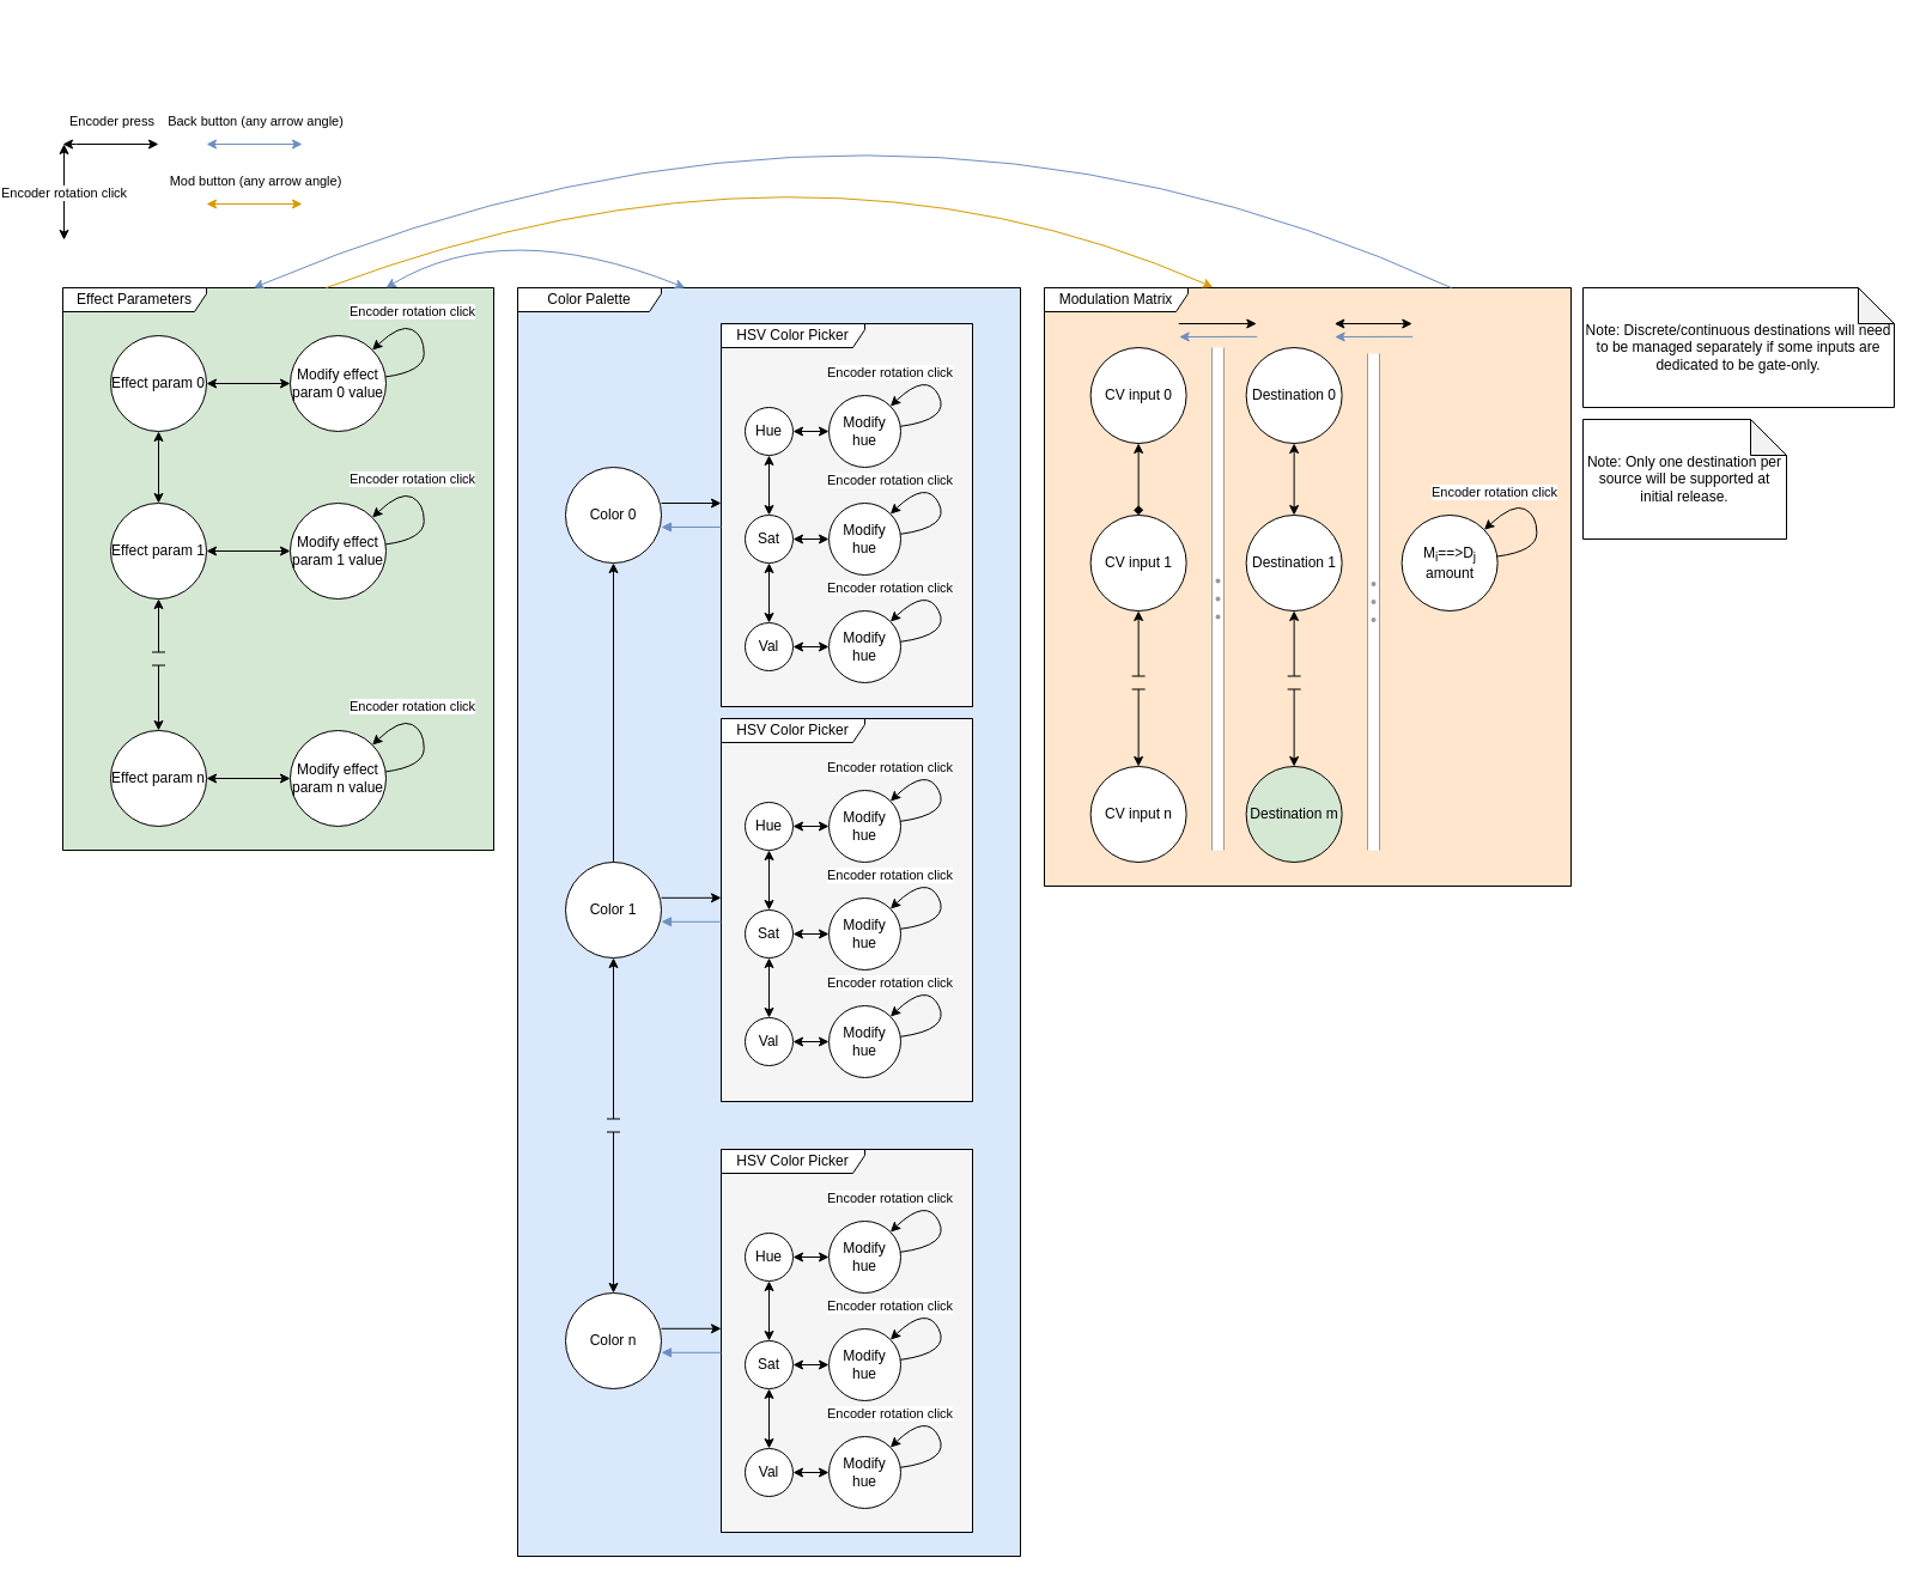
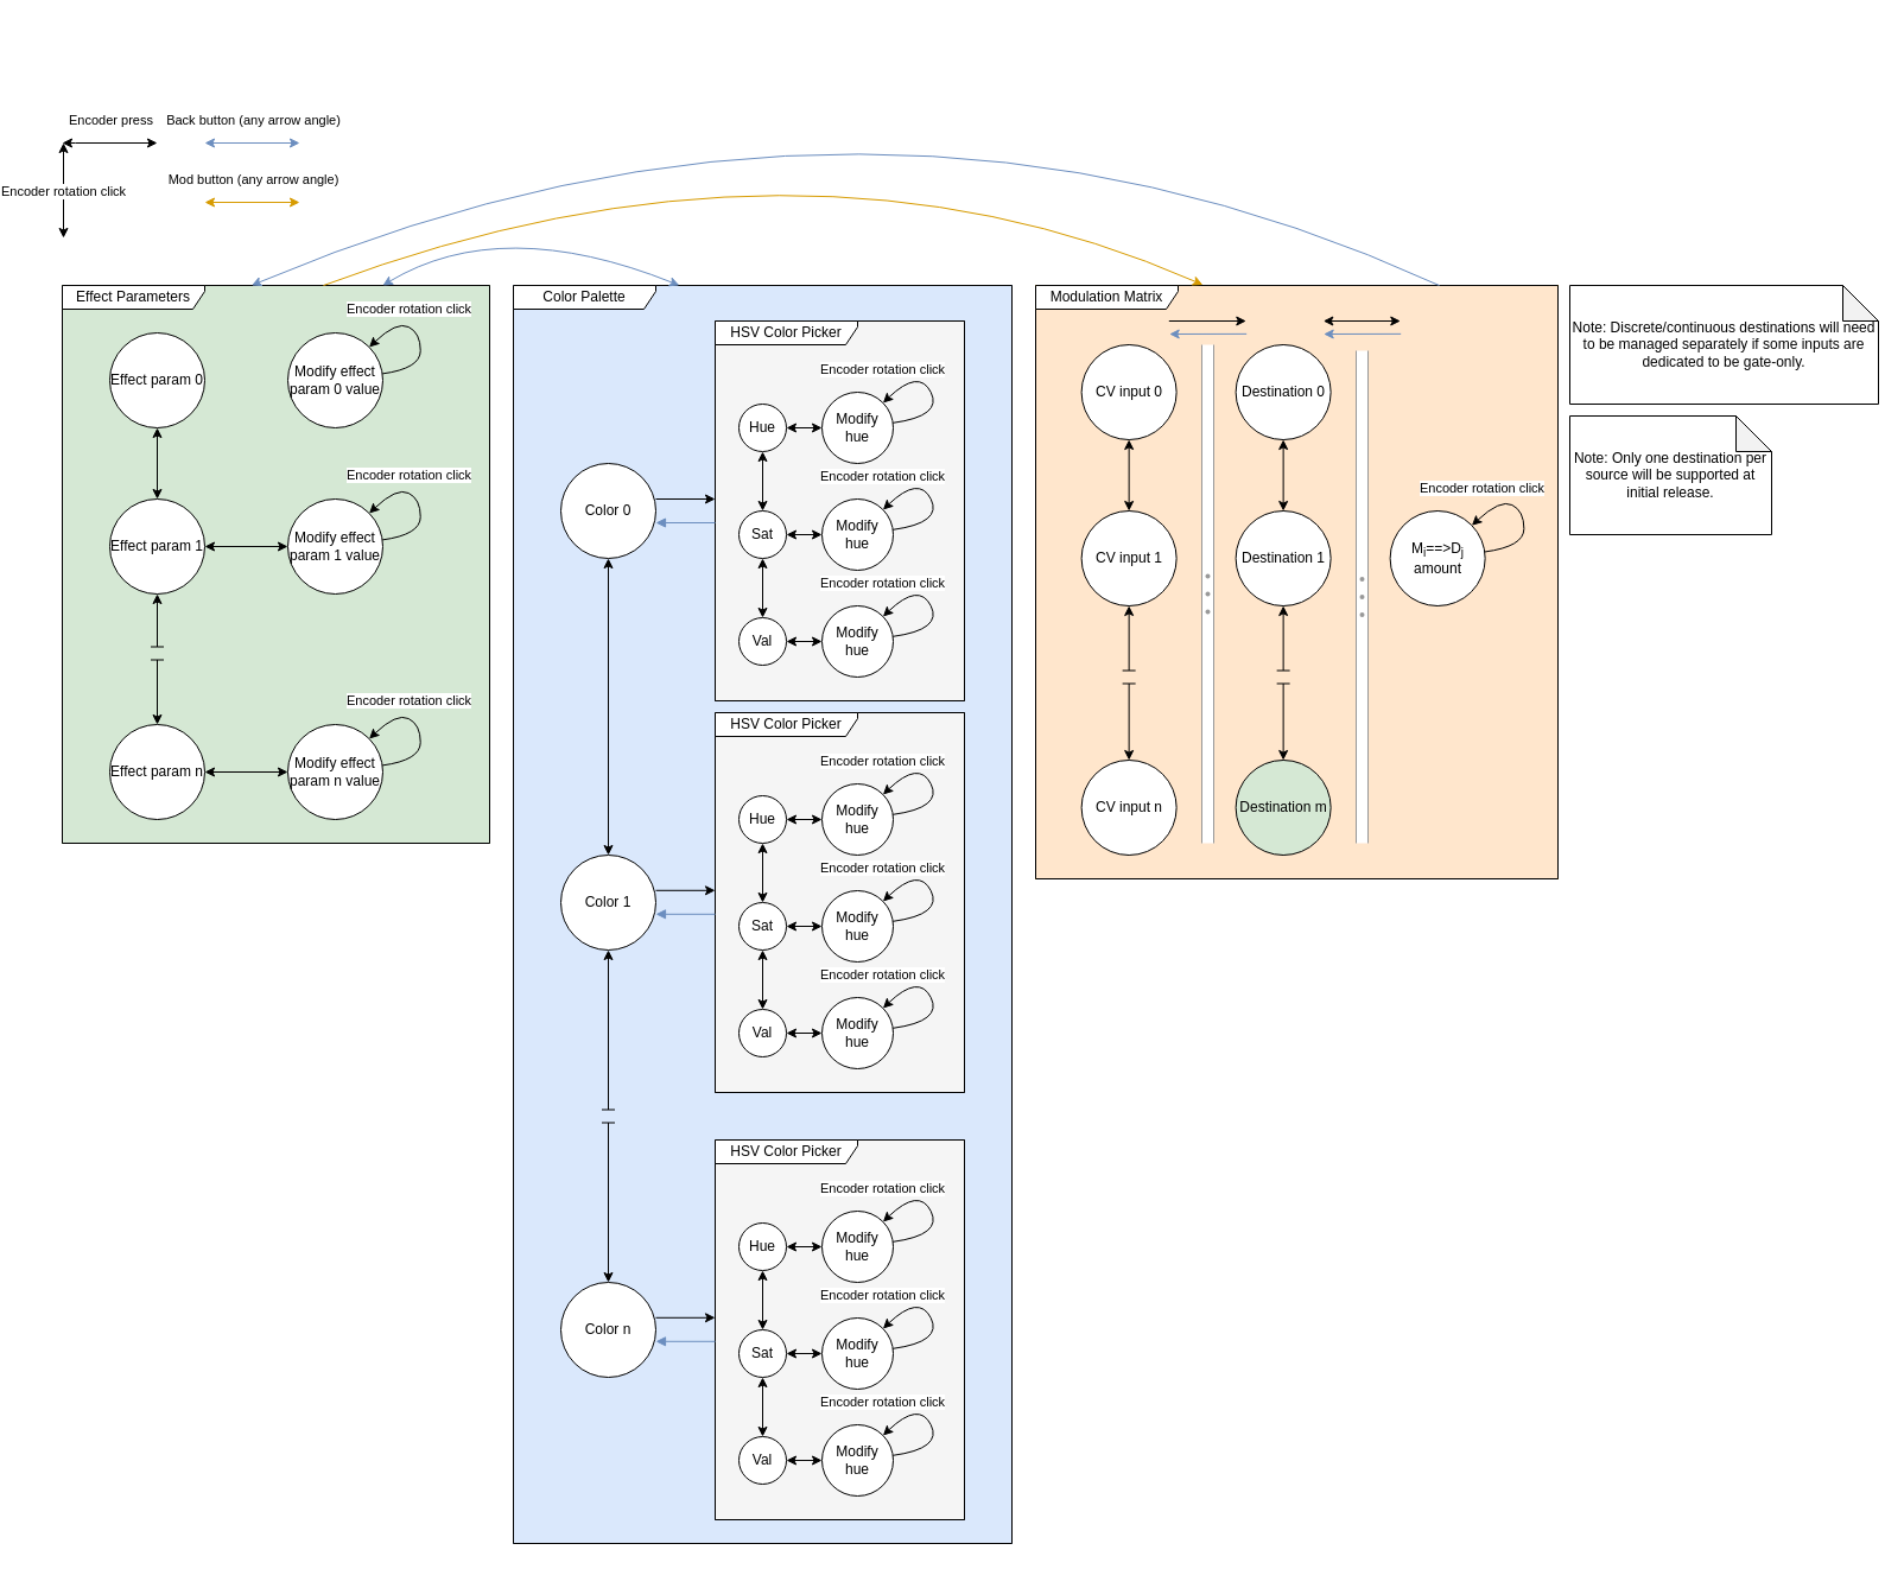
- <mxCell id="7" value="" style="edgeStyle=none;jumpStyle=line;jumpSize=11;html=1;startArrow=classic;startFill=1;" parent="1" source="8" target="18" edge="1"><mxGeometry relative="1" as="geometry" /></mxCell>
- <mxCell id="110" value="" style="edgeStyle=none;html=1;startArrow=classic;startFill=1;endArrow=diamond;" parent="107" source="111" target="121" edge="1"><mxGeometry relative="1" as="geometry" /></mxCell>
+ <mxCell id="110" value="" style="edgeStyle=none;html=1;startArrow=classic;startFill=1;" parent="107" source="111" target="121" edge="1"><mxGeometry relative="1" as="geometry" /></mxCell>
- <mxCell id="34" value="" style="edgeStyle=none;html=1;startArrow=classic;startFill=1;endArrow=none;" parent="27" source="35" target="33" edge="1"><mxGeometry relative="1" as="geometry" /></mxCell>
+ <mxCell id="34" value="" style="edgeStyle=none;html=1;startArrow=classic;startFill=1;" parent="27" source="35" target="33" edge="1"><mxGeometry relative="1" as="geometry" /></mxCell>
